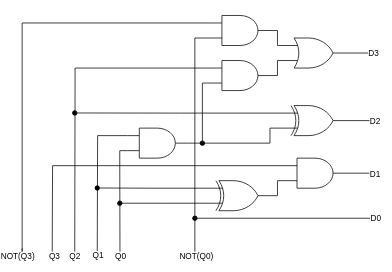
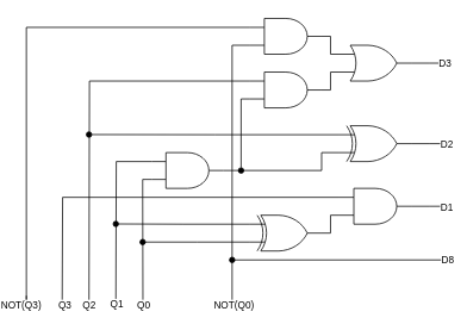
- <mxCell id="36" value="D0" style="edgeLabel;html=1;align=center;verticalAlign=middle;resizable=0;points=[];" vertex="1" connectable="0" parent="1"><mxGeometry x="490.005" y="250.001" as="geometry"><mxPoint y="39" as="offset" /></mxGeometry></mxCell>
+ <mxCell id="36" value="D8" style="edgeLabel;html=1;align=center;verticalAlign=middle;resizable=0;points=[];" vertex="1" connectable="0" parent="1"><mxGeometry x="490.005" y="250.001" as="geometry"><mxPoint y="39" as="offset" /></mxGeometry></mxCell>
